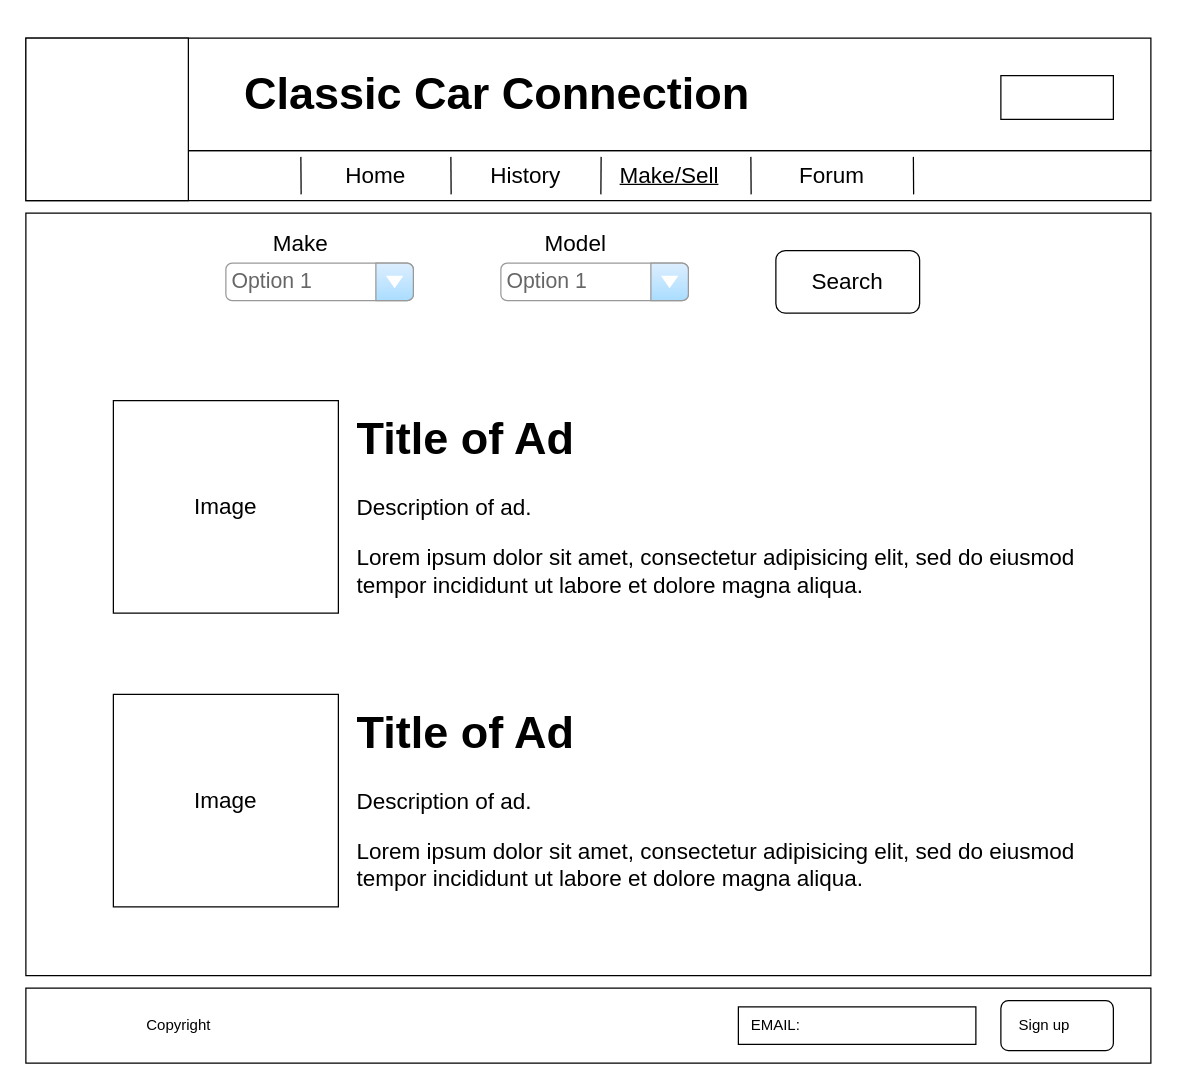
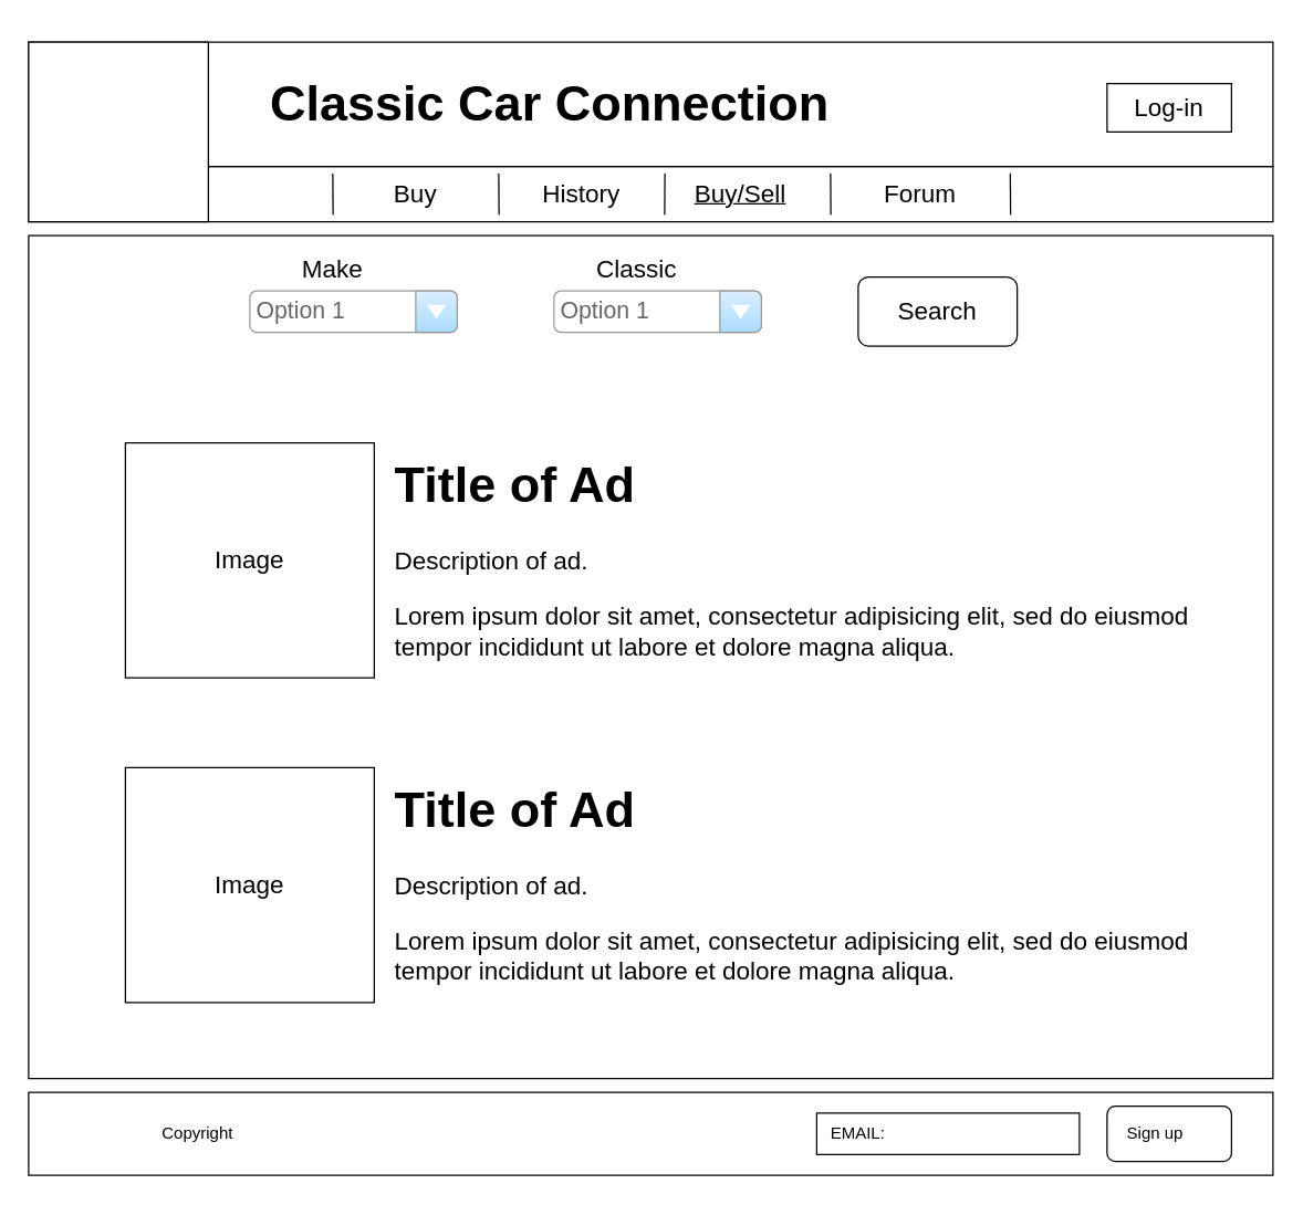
+ <mxCell id="18" value="Log-in" style="text;html=1;strokeColor=none;fillColor=none;align=center;verticalAlign=middle;whiteSpace=wrap;rounded=0;fontSize=18;" parent="1" vertex="1"><mxGeometry x="800" y="62.5" width="90" height="30" as="geometry" /></mxCell>
- <mxCell id="8" value="Home" style="text;html=1;strokeColor=none;fillColor=none;align=center;verticalAlign=middle;whiteSpace=wrap;rounded=0;fontSize=18;" parent="1" vertex="1"><mxGeometry x="250" y="125" width="100" height="30" as="geometry" /></mxCell>
+ <mxCell id="8" value="Buy" style="text;html=1;strokeColor=none;fillColor=none;align=center;verticalAlign=middle;whiteSpace=wrap;rounded=0;fontSize=18;" parent="1" vertex="1"><mxGeometry x="250" y="125" width="100" height="30" as="geometry" /></mxCell>
- <mxCell id="7" value="&lt;u&gt;Make/Sell&lt;/u&gt;" style="text;html=1;strokeColor=none;fillColor=none;align=center;verticalAlign=middle;whiteSpace=wrap;rounded=0;fontSize=18;" parent="1" vertex="1"><mxGeometry x="480" y="125" width="110" height="30" as="geometry" /></mxCell>
+ <mxCell id="7" value="&lt;u&gt;Buy/Sell&lt;/u&gt;" style="text;html=1;strokeColor=none;fillColor=none;align=center;verticalAlign=middle;whiteSpace=wrap;rounded=0;fontSize=18;" parent="1" vertex="1"><mxGeometry x="480" y="125" width="110" height="30" as="geometry" /></mxCell>
- <mxCell id="27" value="Model" style="text;html=1;strokeColor=none;fillColor=none;align=center;verticalAlign=middle;whiteSpace=wrap;rounded=0;fontSize=18;" vertex="1" parent="1"><mxGeometry x="400" y="180" width="120" height="30" as="geometry" /></mxCell>
+ <mxCell id="27" value="Classic" style="text;html=1;strokeColor=none;fillColor=none;align=center;verticalAlign=middle;whiteSpace=wrap;rounded=0;fontSize=18;" vertex="1" parent="1"><mxGeometry x="400" y="180" width="120" height="30" as="geometry" /></mxCell>
